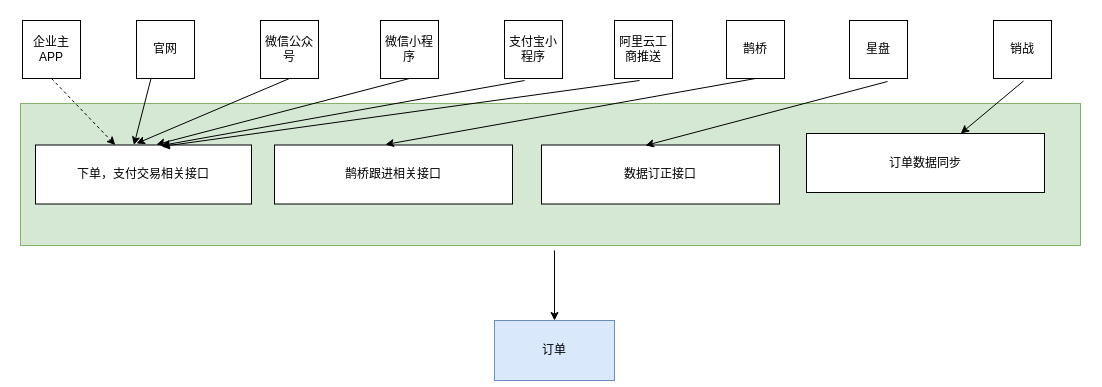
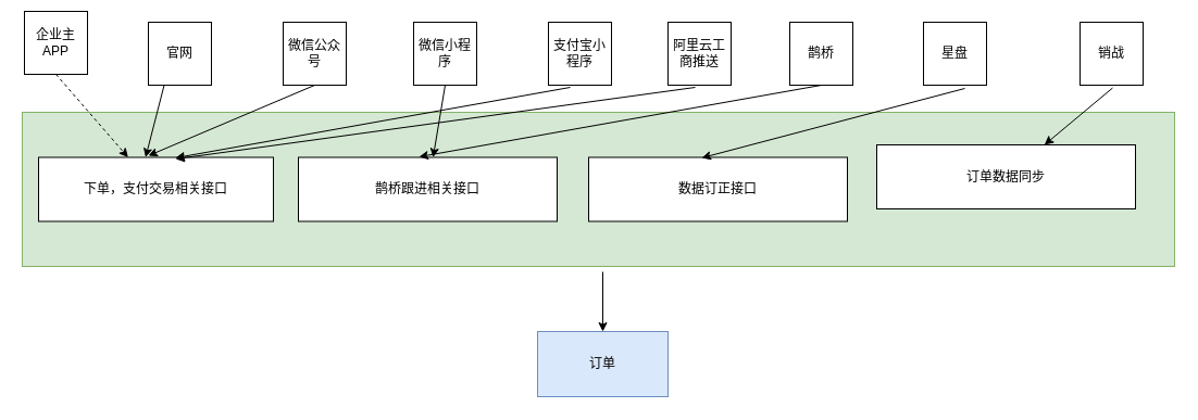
- <mxCell id="4" value="企业主APP" style="whiteSpace=wrap;html=1;aspect=fixed;" vertex="1" parent="1"><mxGeometry x="22" y="20" width="58" height="58" as="geometry" /></mxCell>
+ <mxCell id="4" value="企业主APP" style="whiteSpace=wrap;html=1;aspect=fixed;" vertex="1" parent="1"><mxGeometry x="22" y="10" width="58" height="58" as="geometry" /></mxCell>
- <mxCell id="21" value="" style="endArrow=classic;html=1;exitX=0.5;exitY=1;exitDx=0;exitDy=0;entryX=0.56;entryY=-0.008;entryDx=0;entryDy=0;entryPerimeter=0;" edge="1" parent="1" source="7" target="13"><mxGeometry width="50" height="50" relative="1" as="geometry"><mxPoint x="299" y="88" as="sourcePoint" /><mxPoint x="155.729" y="153" as="targetPoint" /></mxGeometry></mxCell>
+ <mxCell id="21" value="" style="endArrow=classic;html=1;exitX=0.5;exitY=1;exitDx=0;exitDy=0;" edge="1" parent="1" source="7" target="14"><mxGeometry width="50" height="50" relative="1" as="geometry"><mxPoint x="299" y="88" as="sourcePoint" /><mxPoint x="155.729" y="153" as="targetPoint" /></mxGeometry></mxCell>
- <mxCell id="3" value="订单" style="rounded=0;whiteSpace=wrap;html=1;fillColor=#dae8fc;strokeColor=#6c8ebf;" vertex="1" parent="1"><mxGeometry x="494" y="320" width="120" height="60" as="geometry" /></mxCell>
+ <mxCell id="3" value="订单" style="rounded=0;whiteSpace=wrap;html=1;fillColor=#dae8fc;strokeColor=#6c8ebf;" vertex="1" parent="1"><mxGeometry x="494" y="305" width="120" height="60" as="geometry" /></mxCell>
